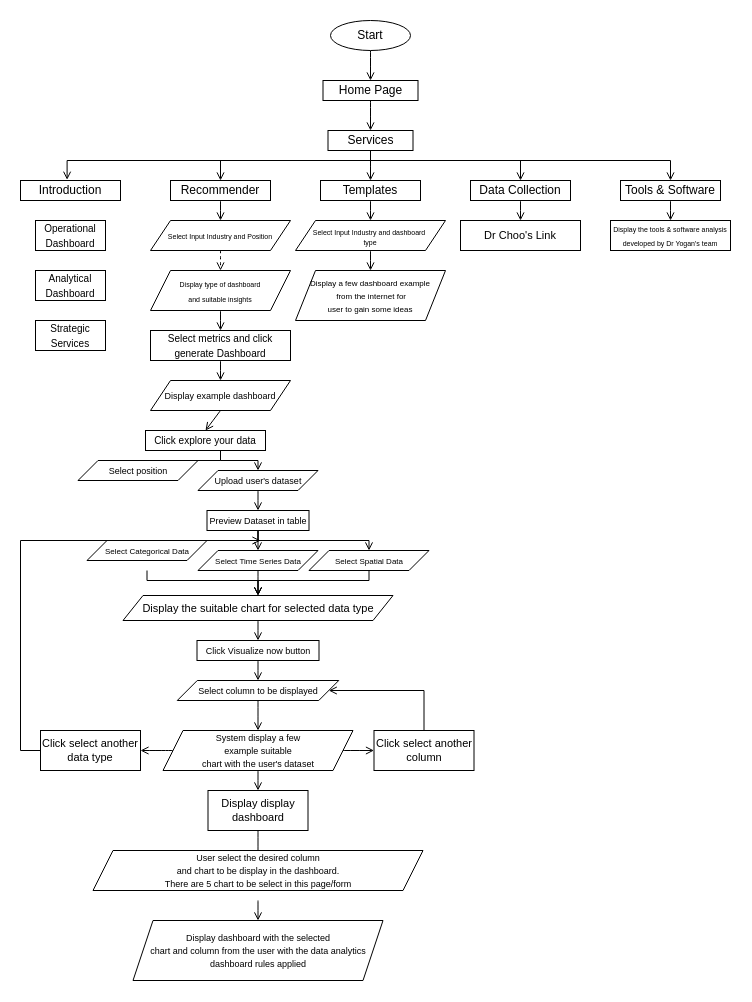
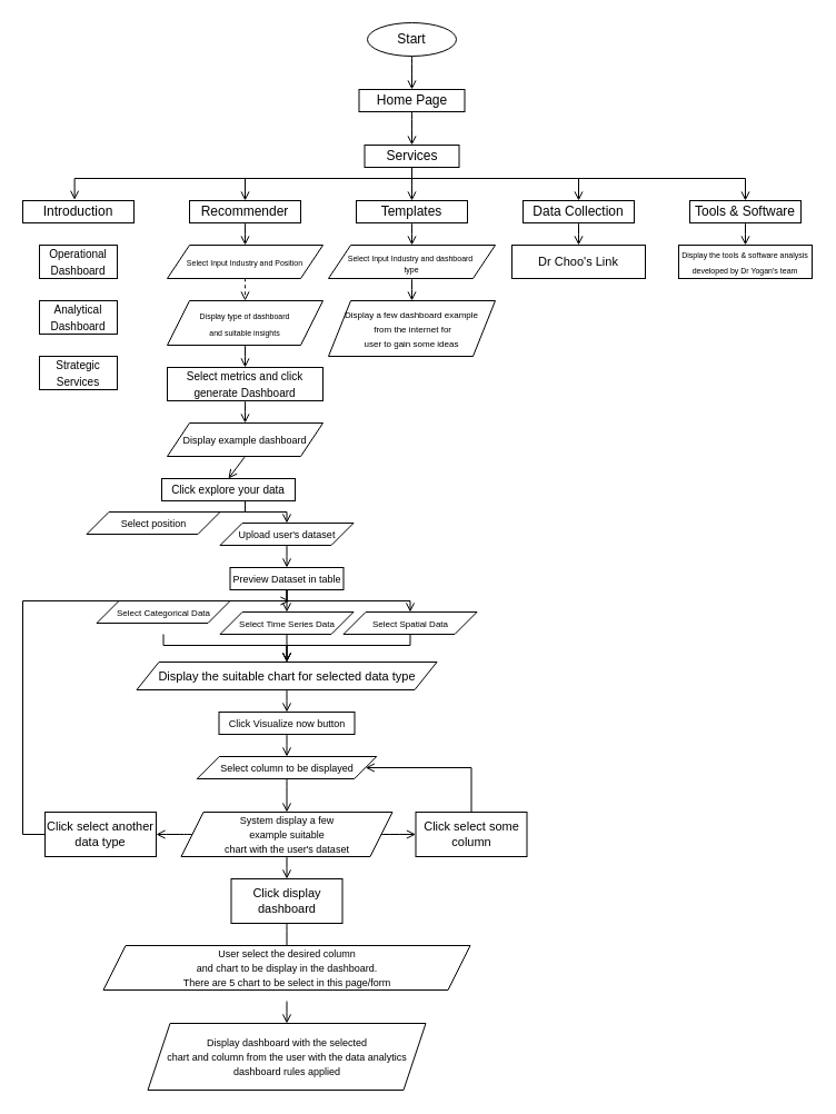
- <mxCell id="61" value="Click select another column" style="rounded=0;whiteSpace=wrap;html=1;fontFamily=Helvetica;fontSize=11;fontColor=default;" vertex="1" parent="1"><mxGeometry x="373.5" y="730" width="100" height="40" as="geometry" /></mxCell>
+ <mxCell id="61" value="Click select some column" style="rounded=0;whiteSpace=wrap;html=1;fontFamily=Helvetica;fontSize=11;fontColor=default;" vertex="1" parent="1"><mxGeometry x="373.5" y="730" width="100" height="40" as="geometry" /></mxCell>
- <mxCell id="63" value="Display display dashboard" style="rounded=0;whiteSpace=wrap;html=1;fontFamily=Helvetica;fontSize=11;fontColor=default;" vertex="1" parent="1"><mxGeometry x="207.5" y="790" width="100" height="40" as="geometry" /></mxCell>
+ <mxCell id="63" value="Click display dashboard" style="rounded=0;whiteSpace=wrap;html=1;fontFamily=Helvetica;fontSize=11;fontColor=default;" vertex="1" parent="1"><mxGeometry x="207.5" y="790" width="100" height="40" as="geometry" /></mxCell>
